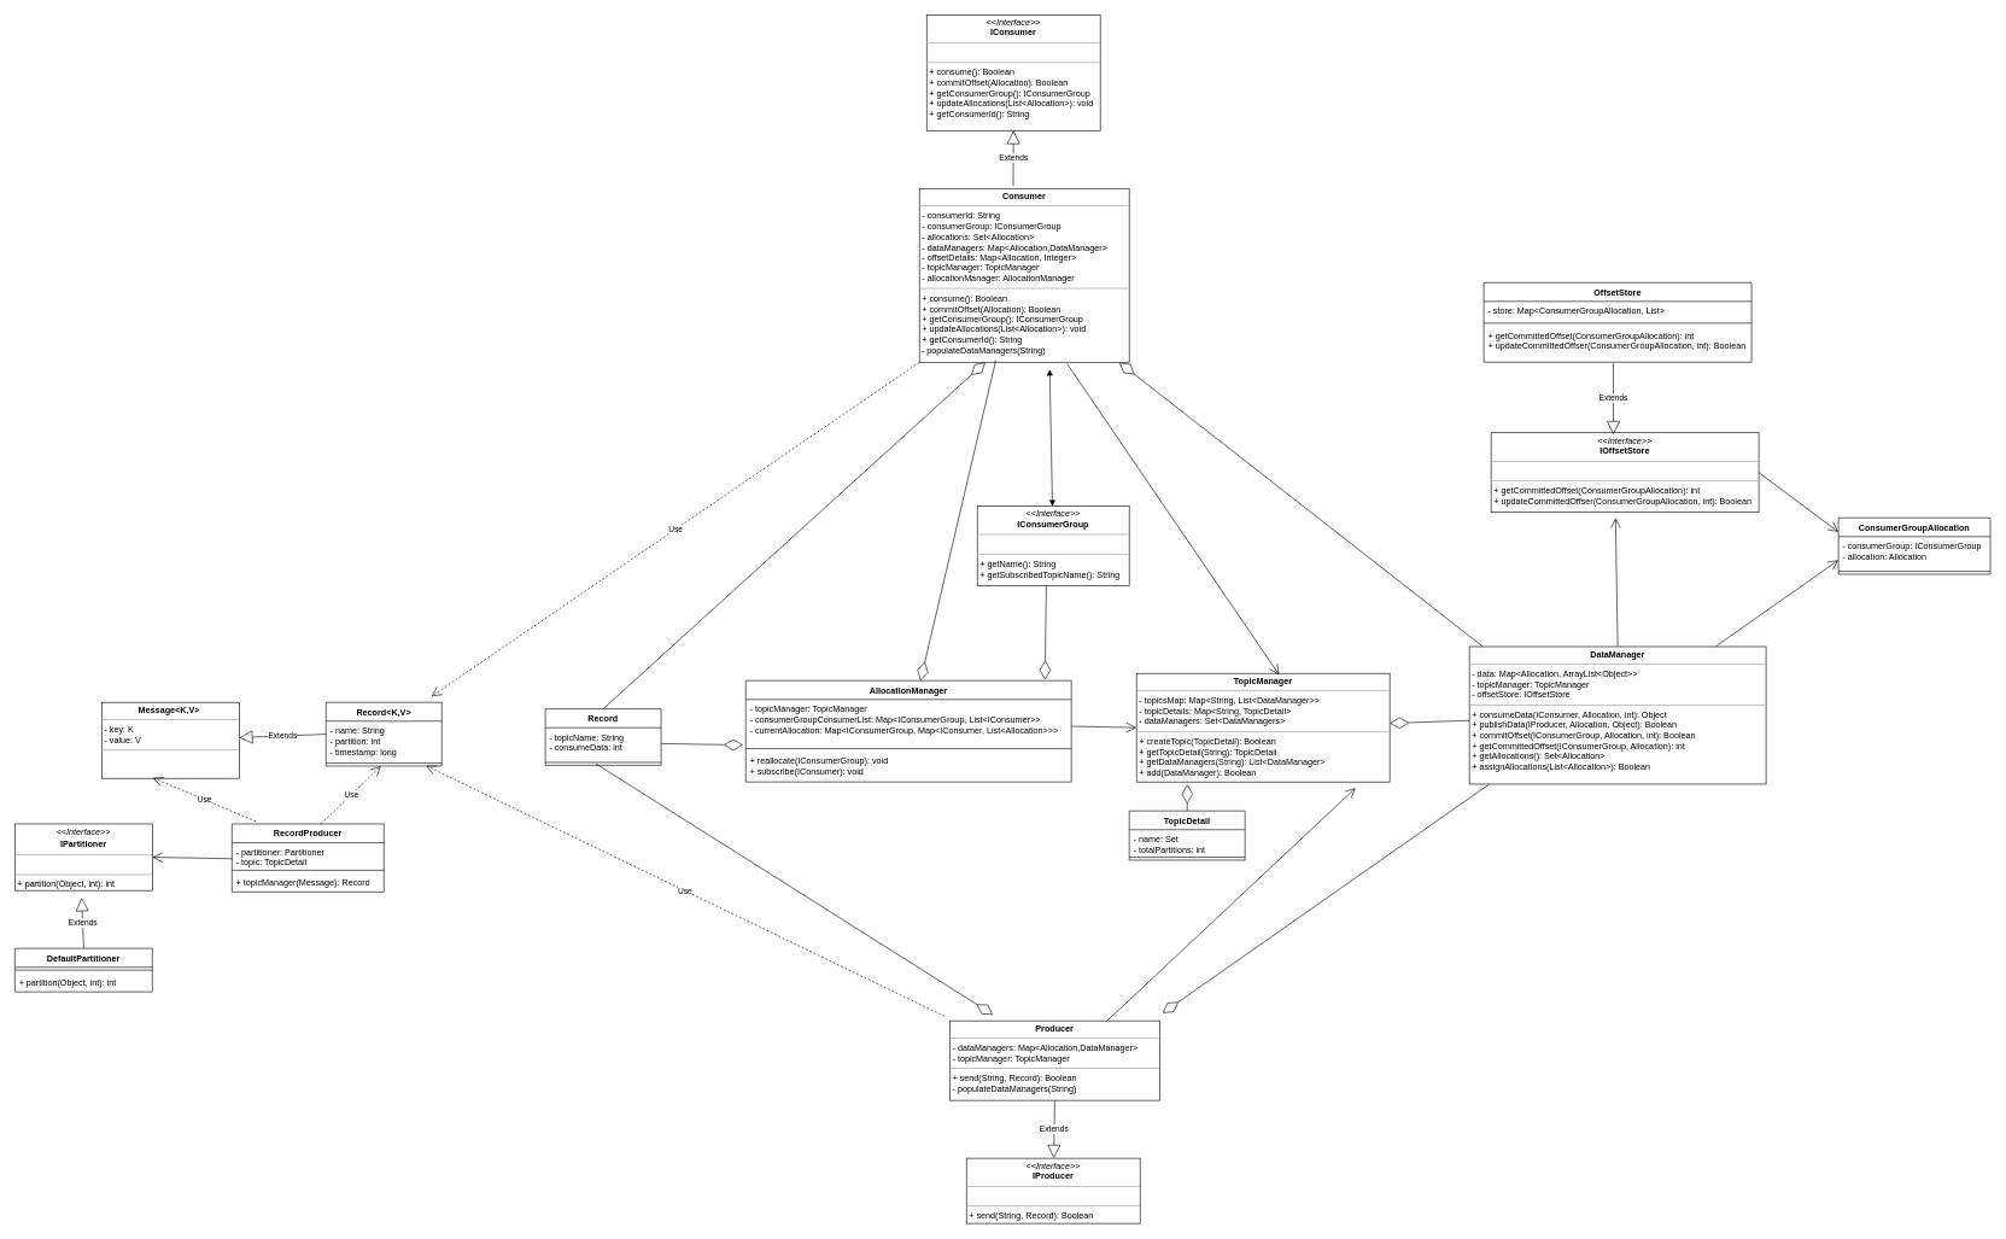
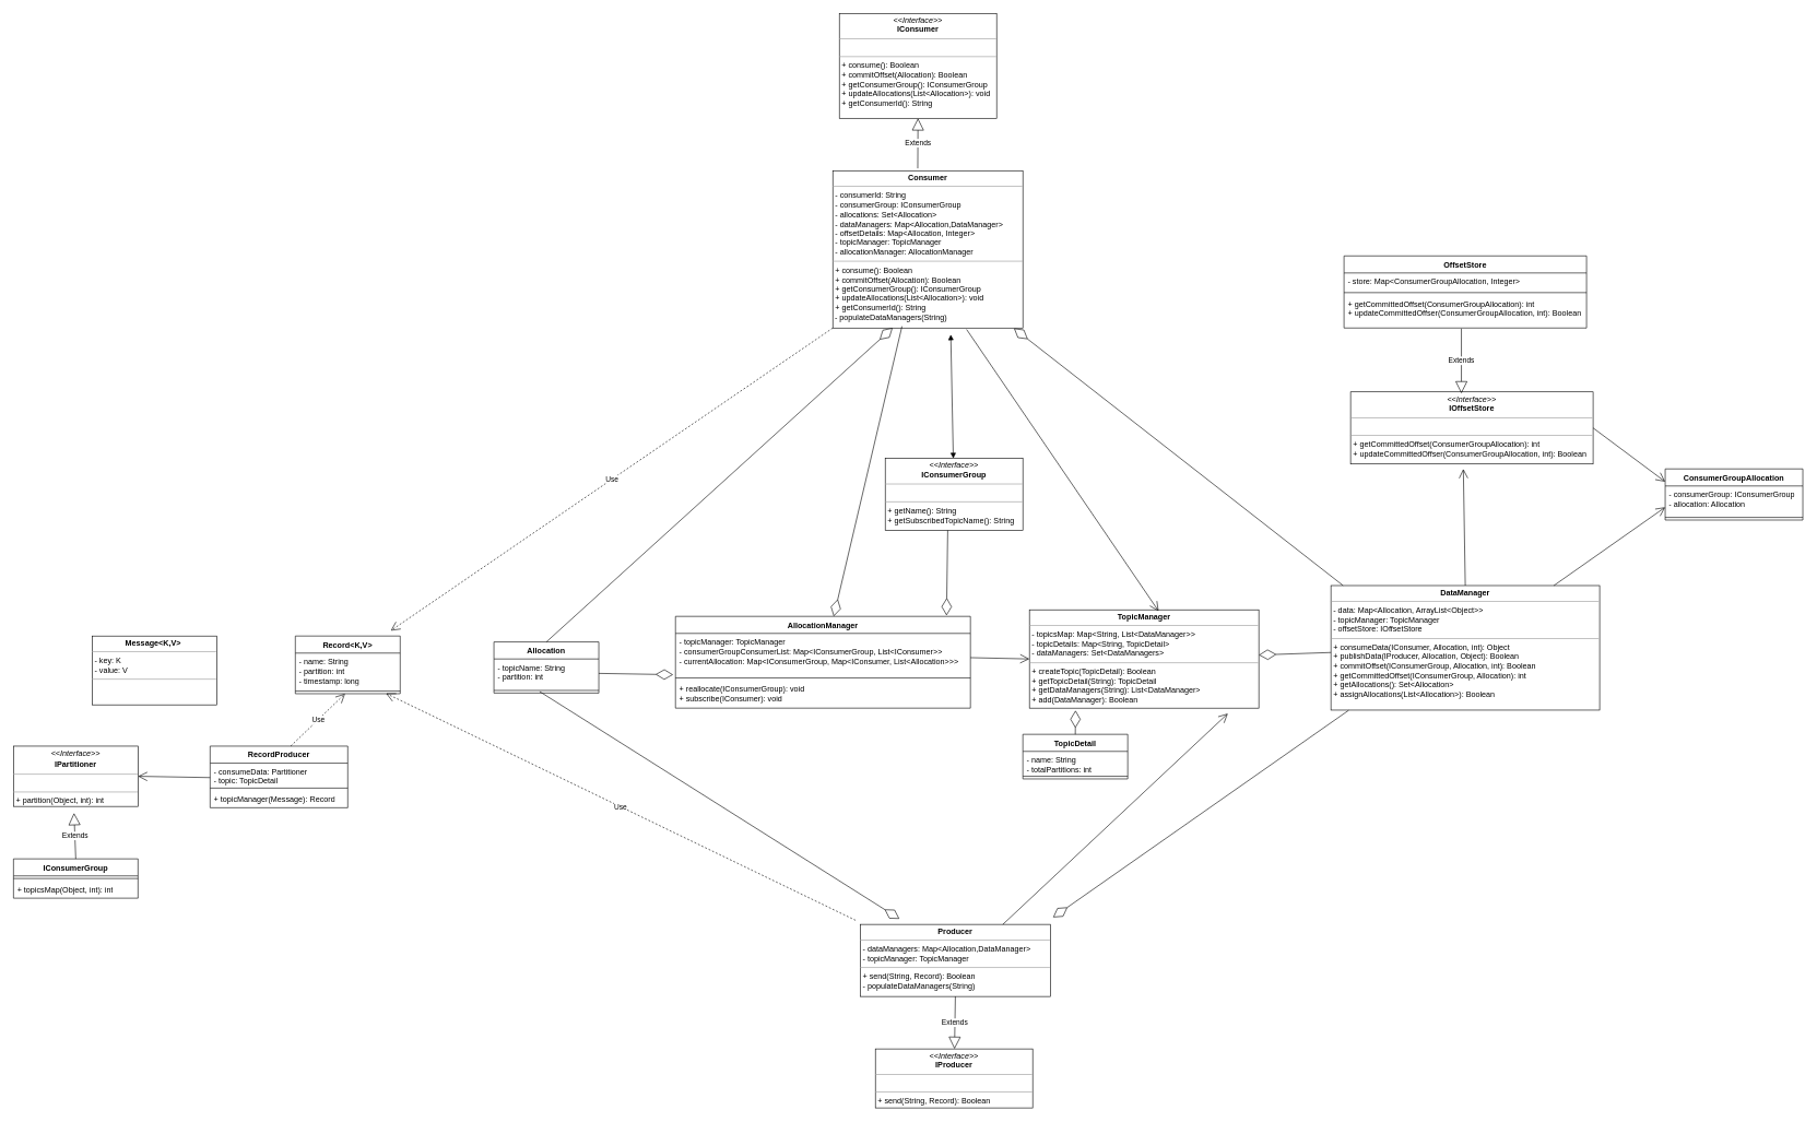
- <mxCell id="61" value="- store: Map&amp;lt;ConsumerGroupAllocation, List&amp;gt;" style="text;strokeColor=none;fillColor=none;align=left;verticalAlign=top;spacingLeft=4;spacingRight=4;overflow=hidden;rotatable=0;points=[[0,0.5],[1,0.5]];portConstraint=eastwest;whiteSpace=wrap;html=1;" vertex="1" parent="60"><mxGeometry y="26" width="370" height="26" as="geometry" /></mxCell>
+ <mxCell id="61" value="- store: Map&amp;lt;ConsumerGroupAllocation, Integer&amp;gt;" style="text;strokeColor=none;fillColor=none;align=left;verticalAlign=top;spacingLeft=4;spacingRight=4;overflow=hidden;rotatable=0;points=[[0,0.5],[1,0.5]];portConstraint=eastwest;whiteSpace=wrap;html=1;" vertex="1" parent="60"><mxGeometry y="26" width="370" height="26" as="geometry" /></mxCell>
- <mxCell id="12" value="Record" style="swimlane;fontStyle=1;align=center;verticalAlign=top;childLayout=stackLayout;horizontal=1;startSize=26;horizontalStack=0;resizeParent=1;resizeParentMax=0;resizeLast=0;collapsible=1;marginBottom=0;whiteSpace=wrap;html=1;" parent="1" vertex="1"><mxGeometry x="753" y="979" width="160" height="78" as="geometry" /></mxCell>
+ <mxCell id="12" value="Allocation" style="swimlane;fontStyle=1;align=center;verticalAlign=top;childLayout=stackLayout;horizontal=1;startSize=26;horizontalStack=0;resizeParent=1;resizeParentMax=0;resizeLast=0;collapsible=1;marginBottom=0;whiteSpace=wrap;html=1;" parent="1" vertex="1"><mxGeometry x="753" y="979" width="160" height="78" as="geometry" /></mxCell>
- <mxCell id="32" value="Extends" style="endArrow=block;endSize=16;endFill=0;html=1;rounded=0;exitX=0;exitY=0.5;exitDx=0;exitDy=0;" parent="1" source="29" target="4" edge="1"><mxGeometry width="160" relative="1" as="geometry"><mxPoint x="150" y="1148" as="sourcePoint" /><mxPoint x="310" y="1148" as="targetPoint" /></mxGeometry></mxCell>
- <mxCell id="13" value="- topicName: String&lt;br&gt;- consumeData: int" style="text;strokeColor=none;fillColor=none;align=left;verticalAlign=top;spacingLeft=4;spacingRight=4;overflow=hidden;rotatable=0;points=[[0,0.5],[1,0.5]];portConstraint=eastwest;whiteSpace=wrap;html=1;" parent="12" vertex="1"><mxGeometry y="26" width="160" height="44" as="geometry" /></mxCell>
+ <mxCell id="13" value="- topicName: String&lt;br&gt;- partition: int" style="text;strokeColor=none;fillColor=none;align=left;verticalAlign=top;spacingLeft=4;spacingRight=4;overflow=hidden;rotatable=0;points=[[0,0.5],[1,0.5]];portConstraint=eastwest;whiteSpace=wrap;html=1;" parent="12" vertex="1"><mxGeometry y="26" width="160" height="44" as="geometry" /></mxCell>
- <mxCell id="38" value="Use" style="endArrow=open;endSize=12;dashed=1;html=1;rounded=0;exitX=0.157;exitY=-0.037;exitDx=0;exitDy=0;entryX=0.373;entryY=0.993;entryDx=0;entryDy=0;entryPerimeter=0;exitPerimeter=0;" parent="1" source="33" target="4" edge="1"><mxGeometry width="160" relative="1" as="geometry"><mxPoint x="80" y="1138" as="sourcePoint" /><mxPoint x="240" y="1138" as="targetPoint" /></mxGeometry></mxCell>
- <mxCell id="8" value="- name: Set&lt;br&gt;- totalPartitions: int" style="text;strokeColor=none;fillColor=none;align=left;verticalAlign=top;spacingLeft=4;spacingRight=4;overflow=hidden;rotatable=0;points=[[0,0.5],[1,0.5]];portConstraint=eastwest;whiteSpace=wrap;html=1;" parent="7" vertex="1"><mxGeometry y="26" width="160" height="34" as="geometry" /></mxCell>
+ <mxCell id="8" value="- name: String&lt;br&gt;- totalPartitions: int" style="text;strokeColor=none;fillColor=none;align=left;verticalAlign=top;spacingLeft=4;spacingRight=4;overflow=hidden;rotatable=0;points=[[0,0.5],[1,0.5]];portConstraint=eastwest;whiteSpace=wrap;html=1;" parent="7" vertex="1"><mxGeometry y="26" width="160" height="34" as="geometry" /></mxCell>
- <mxCell id="34" value="- partitioner: Partitioner&lt;br&gt;- topic: TopicDetail" style="text;strokeColor=none;fillColor=none;align=left;verticalAlign=top;spacingLeft=4;spacingRight=4;overflow=hidden;rotatable=0;points=[[0,0.5],[1,0.5]];portConstraint=eastwest;whiteSpace=wrap;html=1;" parent="33" vertex="1"><mxGeometry y="26" width="210" height="34" as="geometry" /></mxCell>
+ <mxCell id="34" value="- consumeData: Partitioner&lt;br&gt;- topic: TopicDetail" style="text;strokeColor=none;fillColor=none;align=left;verticalAlign=top;spacingLeft=4;spacingRight=4;overflow=hidden;rotatable=0;points=[[0,0.5],[1,0.5]];portConstraint=eastwest;whiteSpace=wrap;html=1;" parent="33" vertex="1"><mxGeometry y="26" width="210" height="34" as="geometry" /></mxCell>
- <mxCell id="56" value="DefaultPartitioner" style="swimlane;fontStyle=1;align=center;verticalAlign=top;childLayout=stackLayout;horizontal=1;startSize=26;horizontalStack=0;resizeParent=1;resizeParentMax=0;resizeLast=0;collapsible=1;marginBottom=0;whiteSpace=wrap;html=1;" parent="1" vertex="1"><mxGeometry x="20" y="1310" width="190" height="60" as="geometry" /></mxCell>
+ <mxCell id="56" value="IConsumerGroup" style="swimlane;fontStyle=1;align=center;verticalAlign=top;childLayout=stackLayout;horizontal=1;startSize=26;horizontalStack=0;resizeParent=1;resizeParentMax=0;resizeLast=0;collapsible=1;marginBottom=0;whiteSpace=wrap;html=1;" parent="1" vertex="1"><mxGeometry x="20" y="1310" width="190" height="60" as="geometry" /></mxCell>
- <mxCell id="58" value="+ partition(Object, int): int" style="text;strokeColor=none;fillColor=none;align=left;verticalAlign=top;spacingLeft=4;spacingRight=4;overflow=hidden;rotatable=0;points=[[0,0.5],[1,0.5]];portConstraint=eastwest;whiteSpace=wrap;html=1;" parent="56" vertex="1"><mxGeometry y="34" width="190" height="26" as="geometry" /></mxCell>
+ <mxCell id="58" value="+ topicsMap(Object, int): int" style="text;strokeColor=none;fillColor=none;align=left;verticalAlign=top;spacingLeft=4;spacingRight=4;overflow=hidden;rotatable=0;points=[[0,0.5],[1,0.5]];portConstraint=eastwest;whiteSpace=wrap;html=1;" parent="56" vertex="1"><mxGeometry y="34" width="190" height="26" as="geometry" /></mxCell>
